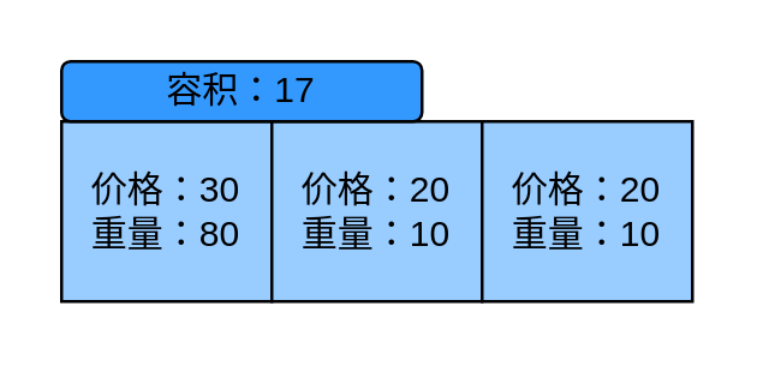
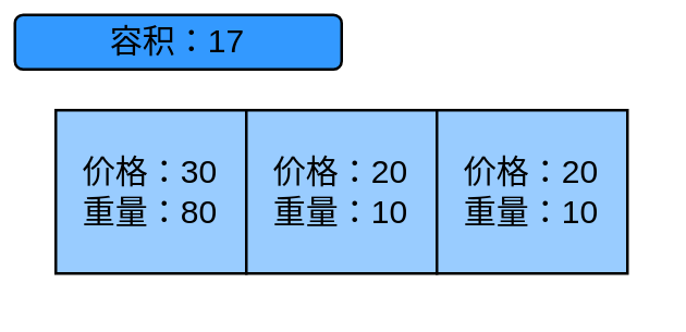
- <mxCell id="5" value="容积：17" style="rounded=1;whiteSpace=wrap;html=1;fillColor=#3399FF;" vertex="1" parent="1"><mxGeometry x="20" y="20" width="120" height="20" as="geometry" /></mxCell>
+ <mxCell id="5" value="容积：17" style="rounded=1;whiteSpace=wrap;html=1;fillColor=#3399FF;" vertex="1" parent="1"><mxGeometry x="5" y="5" width="120" height="20" as="geometry" /></mxCell>
